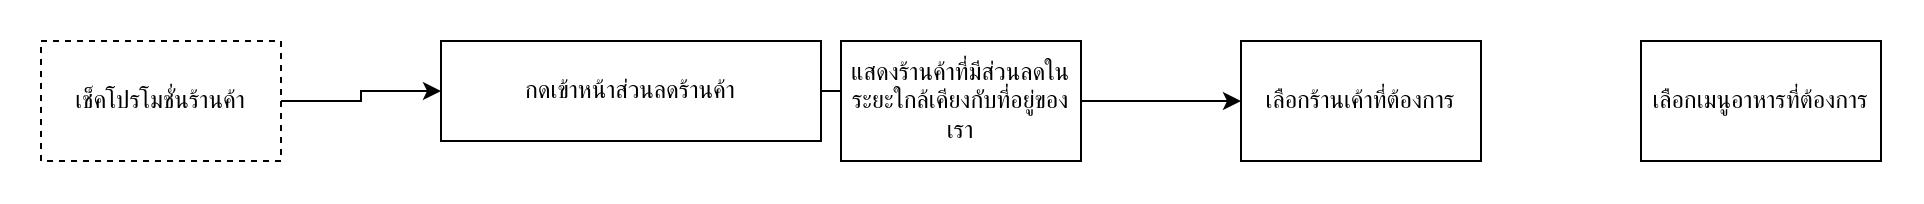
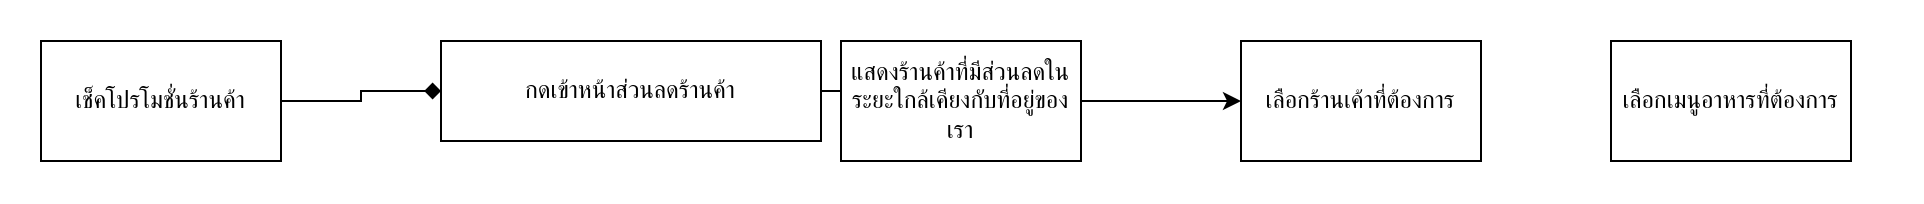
- <mxCell id="2" value="" style="edgeStyle=orthogonalEdgeStyle;rounded=0;orthogonalLoop=1;jettySize=auto;html=1;" parent="1" source="3" target="5" edge="1"><mxGeometry relative="1" as="geometry" /></mxCell>
+ <mxCell id="2" value="" style="edgeStyle=orthogonalEdgeStyle;rounded=0;orthogonalLoop=1;jettySize=auto;html=1;endArrow=diamond;" parent="1" source="3" target="5" edge="1"><mxGeometry relative="1" as="geometry" /></mxCell>
- <mxCell id="3" value="เช็คโปรโมชั่นร้านค้า" style="rounded=0;whiteSpace=wrap;html=1;dashed=1;" parent="1" vertex="1"><mxGeometry x="20" y="20" width="120" height="60" as="geometry" /></mxCell>
+ <mxCell id="3" value="เช็คโปรโมชั่นร้านค้า" style="rounded=0;whiteSpace=wrap;html=1;" parent="1" vertex="1"><mxGeometry x="20" y="20" width="120" height="60" as="geometry" /></mxCell>
- <mxCell id="9" value="เลือกเมนูอาหารที่ต้องการ" style="whiteSpace=wrap;html=1;rounded=0;" parent="1" vertex="1"><mxGeometry x="820" y="20" width="120" height="60" as="geometry" /></mxCell>
+ <mxCell id="9" value="เลือกเมนูอาหารที่ต้องการ" style="whiteSpace=wrap;html=1;rounded=0;" parent="1" vertex="1"><mxGeometry x="805" y="20" width="120" height="60" as="geometry" /></mxCell>
